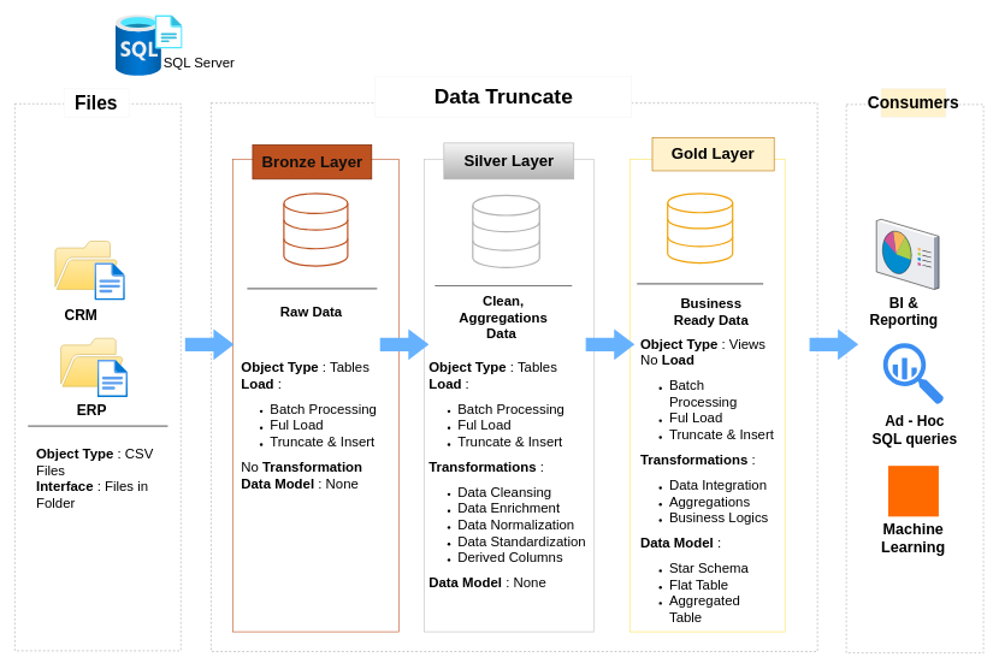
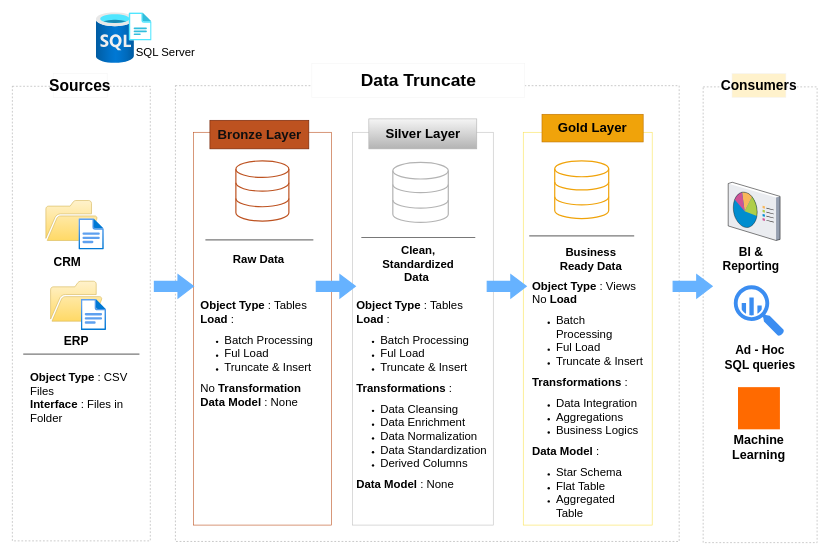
- <mxCell id="3" value="&lt;font style=&quot;font-size: 26px;&quot;&gt;&lt;b style=&quot;&quot;&gt;Files&lt;/b&gt;&lt;/font&gt;" style="rounded=0;whiteSpace=wrap;html=1;strokeColor=#F5F5F5;" parent="1" vertex="1"><mxGeometry x="88.25" y="122" width="90" height="40" as="geometry" /></mxCell>
+ <mxCell id="3" value="&lt;font style=&quot;font-size: 26px;&quot;&gt;&lt;b style=&quot;&quot;&gt;Sources&lt;/b&gt;&lt;/font&gt;" style="rounded=0;whiteSpace=wrap;html=1;strokeColor=#F5F5F5;" parent="1" vertex="1"><mxGeometry x="88.25" y="122" width="90" height="40" as="geometry" /></mxCell>
- <mxCell id="12" value="&lt;font style=&quot;font-size: 22px;&quot;&gt;&lt;b style=&quot;&quot;&gt;Gold Layer&lt;/b&gt;&lt;/font&gt;" style="rounded=0;whiteSpace=wrap;html=1;fillColor=#fff2cc;fontColor=#000000;strokeColor=#BD7000;" parent="1" vertex="1"><mxGeometry x="903.24" y="190" width="168.76" height="46.16" as="geometry" /></mxCell>
+ <mxCell id="12" value="&lt;font style=&quot;font-size: 22px;&quot;&gt;&lt;b style=&quot;&quot;&gt;Gold Layer&lt;/b&gt;&lt;/font&gt;" style="rounded=0;whiteSpace=wrap;html=1;fillColor=#f0a30a;fontColor=#000000;strokeColor=#BD7000;" parent="1" vertex="1"><mxGeometry x="903.24" y="190" width="168.76" height="46.16" as="geometry" /></mxCell>
- <mxCell id="29" value="&lt;font style=&quot;font-size: 19px;&quot;&gt;&lt;b style=&quot;&quot;&gt;Clean, Aggregations Data&amp;nbsp;&lt;/b&gt;&lt;/font&gt;" style="text;html=1;align=center;verticalAlign=middle;whiteSpace=wrap;rounded=0;strokeWidth=2;" parent="1" vertex="1"><mxGeometry x="642" y="424.64" width="110" height="30" as="geometry" /></mxCell>
+ <mxCell id="29" value="&lt;font style=&quot;font-size: 19px;&quot;&gt;&lt;b style=&quot;&quot;&gt;Clean, Standardized Data&amp;nbsp;&lt;/b&gt;&lt;/font&gt;" style="text;html=1;align=center;verticalAlign=middle;whiteSpace=wrap;rounded=0;strokeWidth=2;" parent="1" vertex="1"><mxGeometry x="642" y="424.64" width="110" height="30" as="geometry" /></mxCell>
